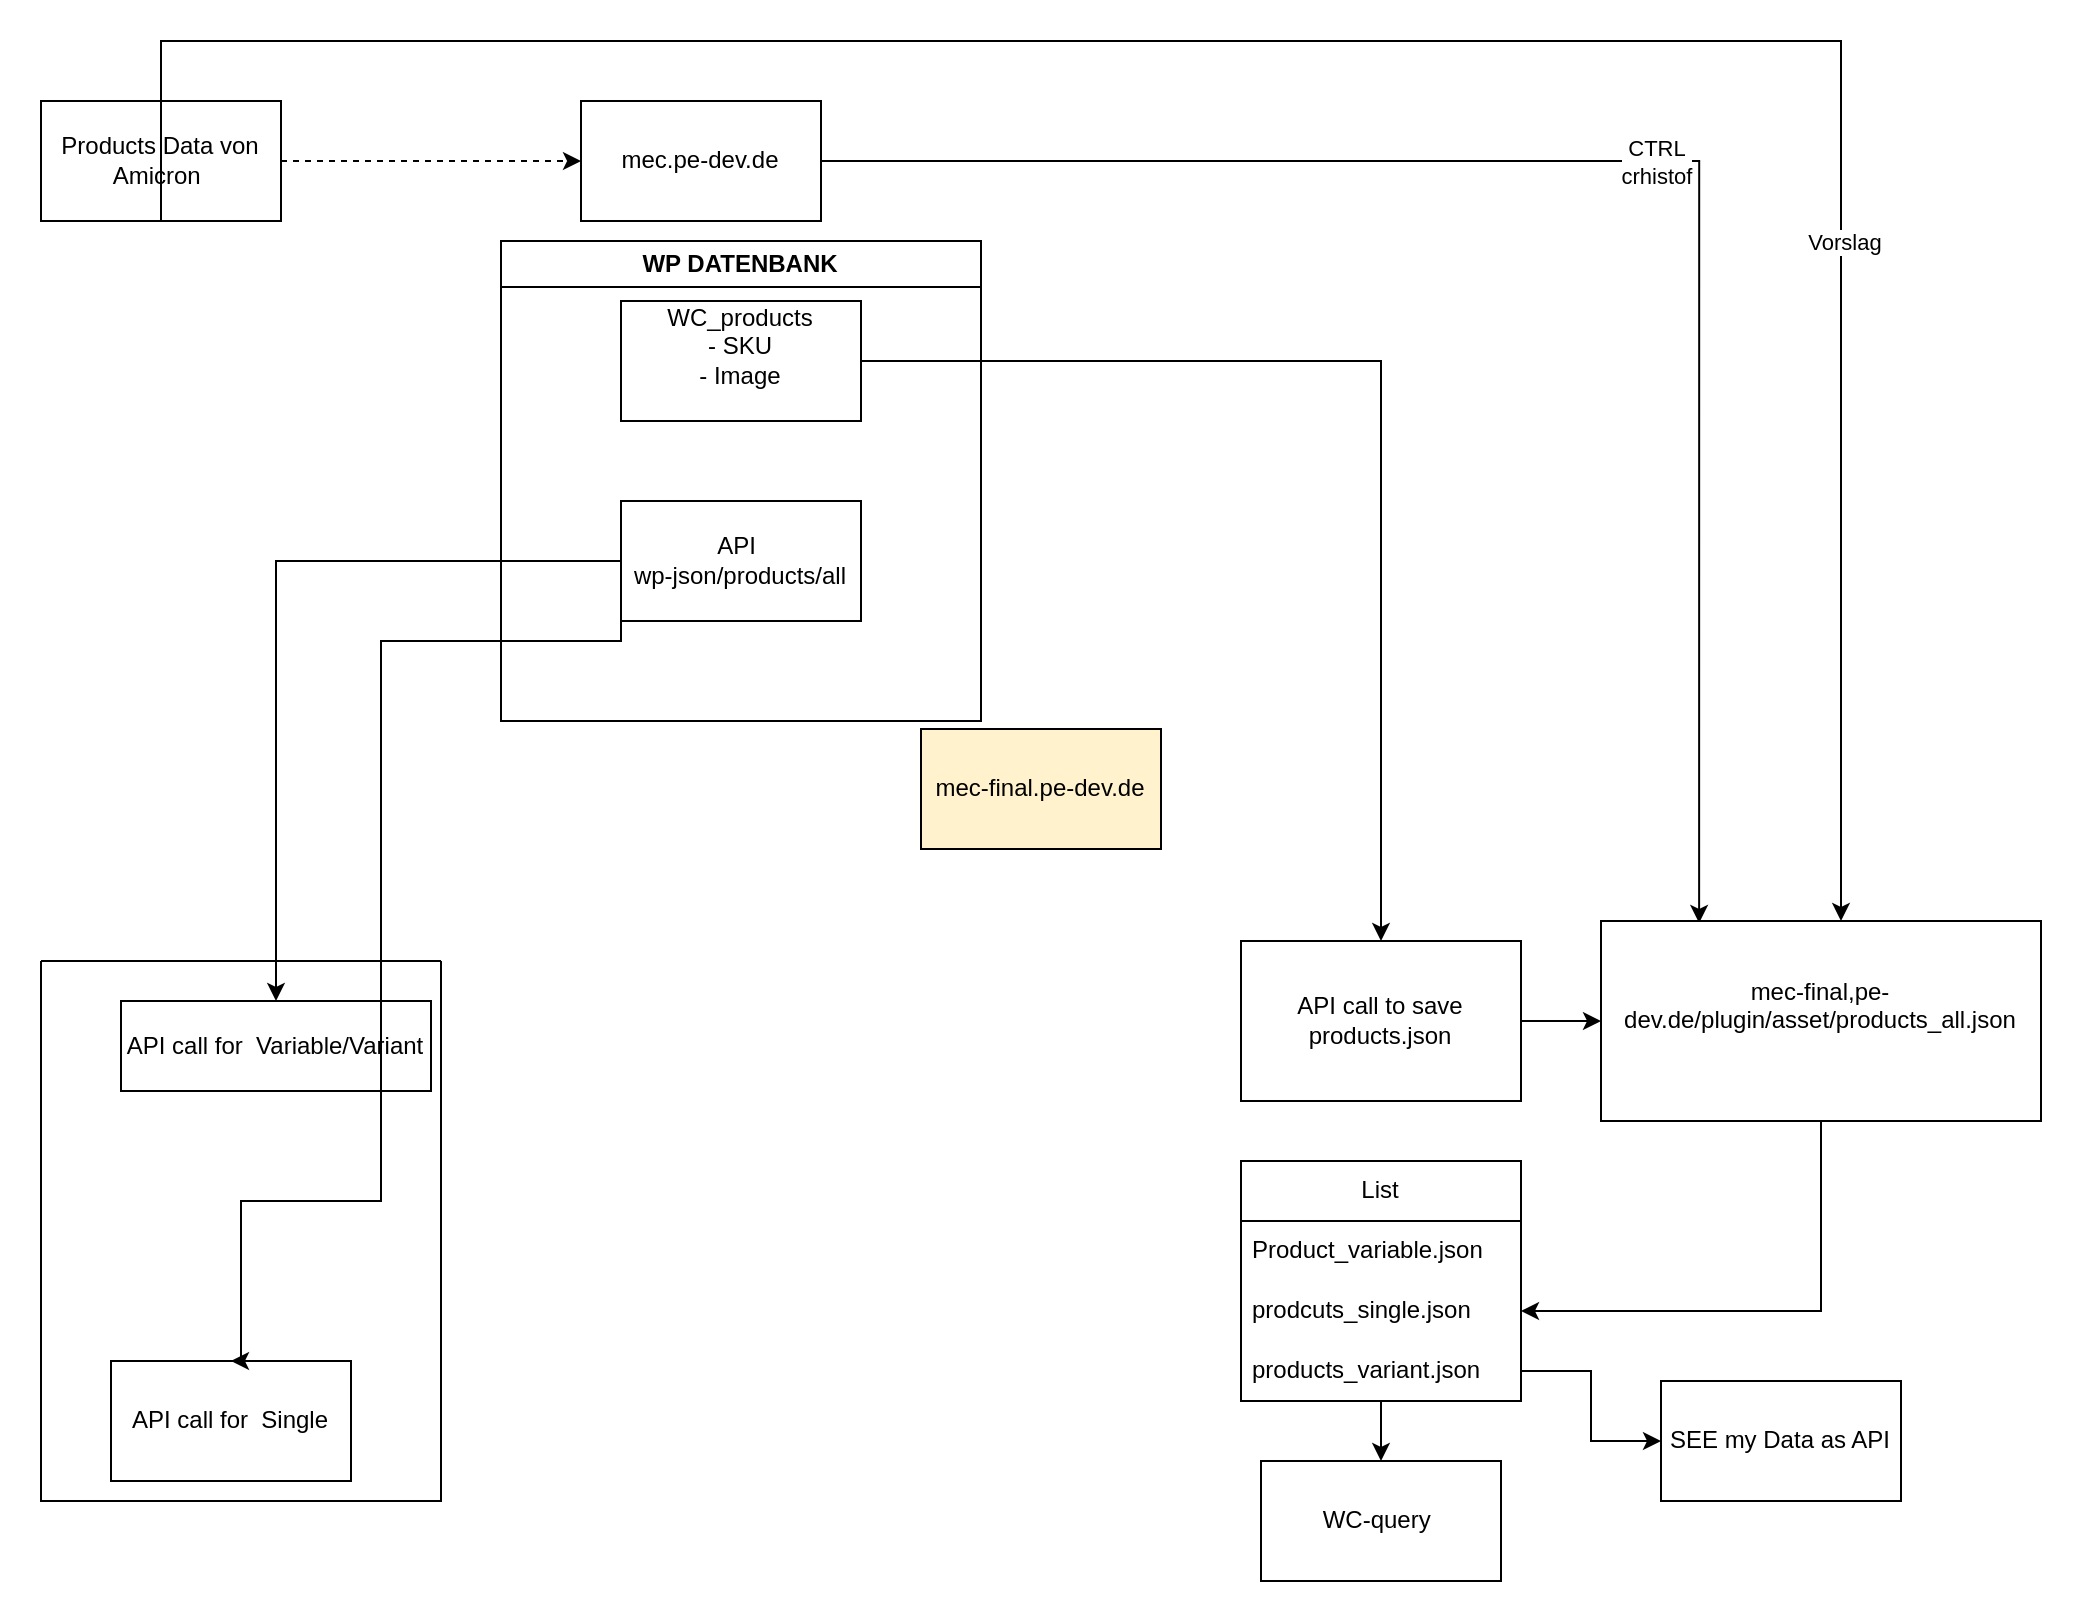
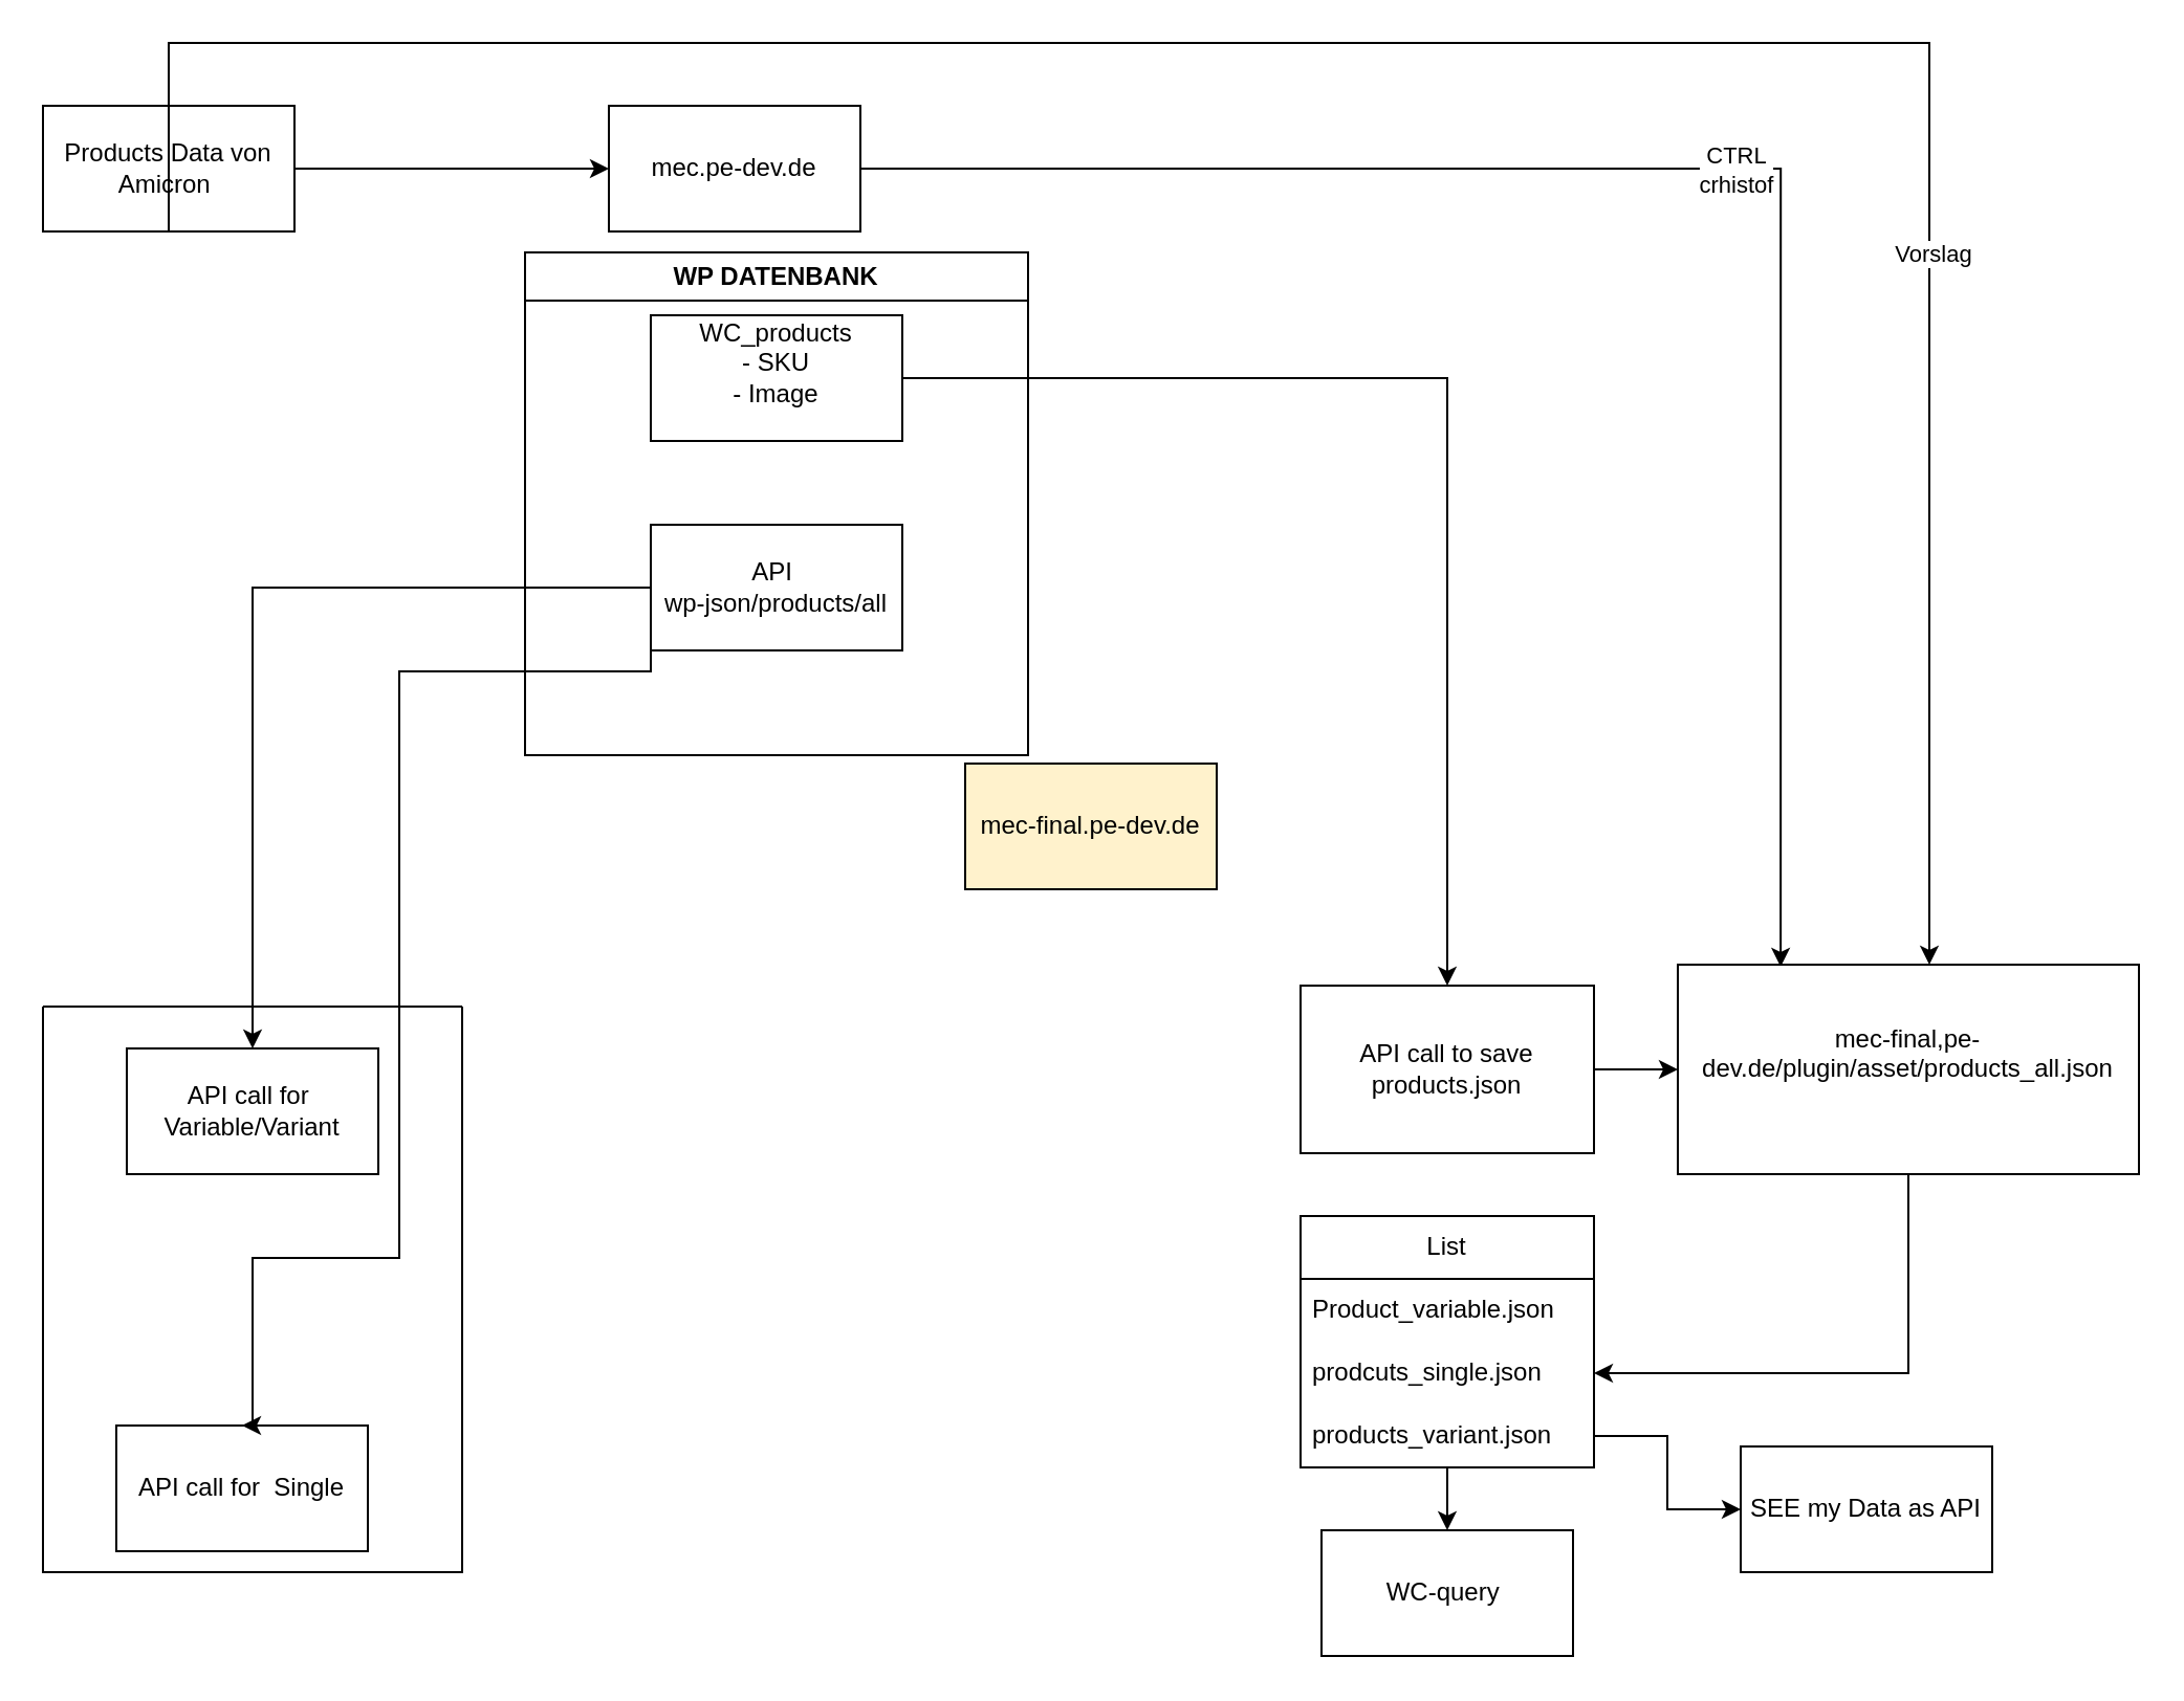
- <mxCell id="3" value="" style="endArrow=classic;html=1;rounded=0;exitX=1;exitY=0.5;exitDx=0;exitDy=0;dashed=1;" edge="1" parent="1" source="2" target="8"><mxGeometry width="50" height="50" relative="1" as="geometry"><mxPoint x="410" y="290" as="sourcePoint" /><mxPoint x="240" y="80" as="targetPoint" /></mxGeometry></mxCell>
+ <mxCell id="3" value="" style="endArrow=classic;html=1;rounded=0;exitX=1;exitY=0.5;exitDx=0;exitDy=0;" edge="1" parent="1" source="2" target="8"><mxGeometry width="50" height="50" relative="1" as="geometry"><mxPoint x="410" y="290" as="sourcePoint" /><mxPoint x="240" y="80" as="targetPoint" /></mxGeometry></mxCell>
- <mxCell id="15" value="API call for&amp;nbsp; Variable/Variant" style="rounded=0;whiteSpace=wrap;html=1;" vertex="1" parent="14"><mxGeometry x="40" y="20" width="155" height="45" as="geometry" /></mxCell>
+ <mxCell id="15" value="API call for&amp;nbsp; Variable/Variant" style="rounded=0;whiteSpace=wrap;html=1;" vertex="1" parent="14"><mxGeometry x="40" y="20" width="120" height="60" as="geometry" /></mxCell>
